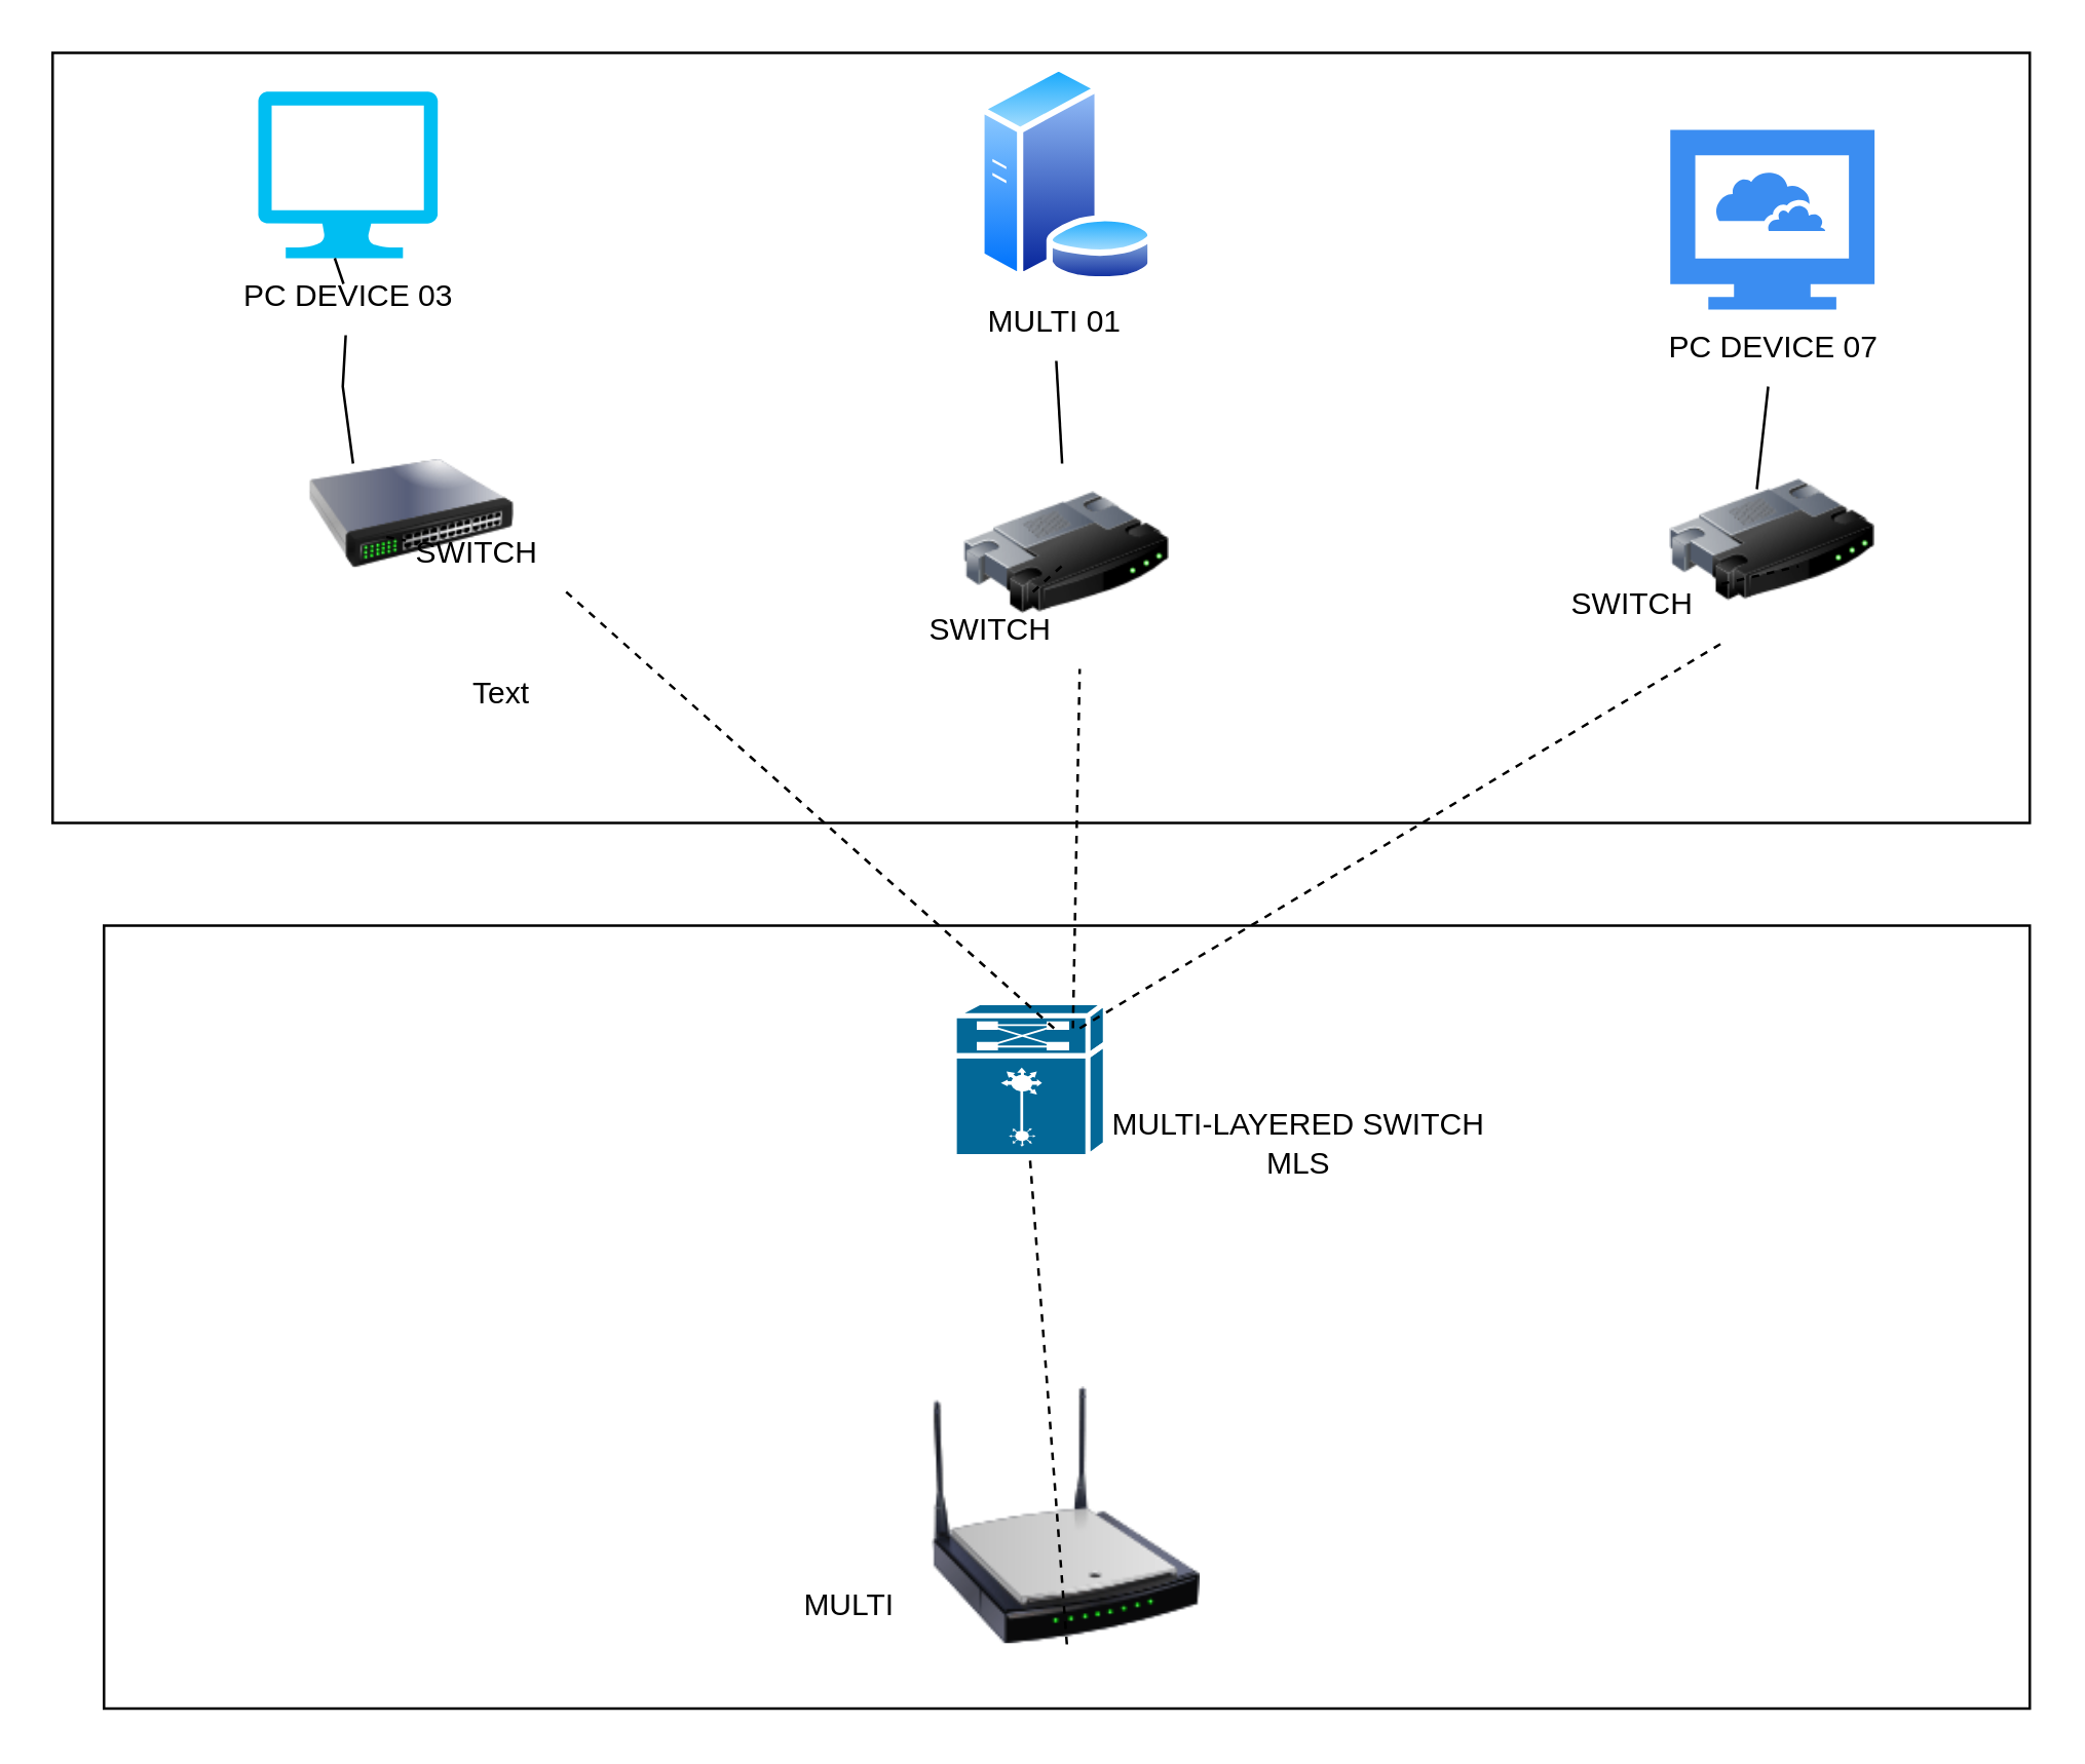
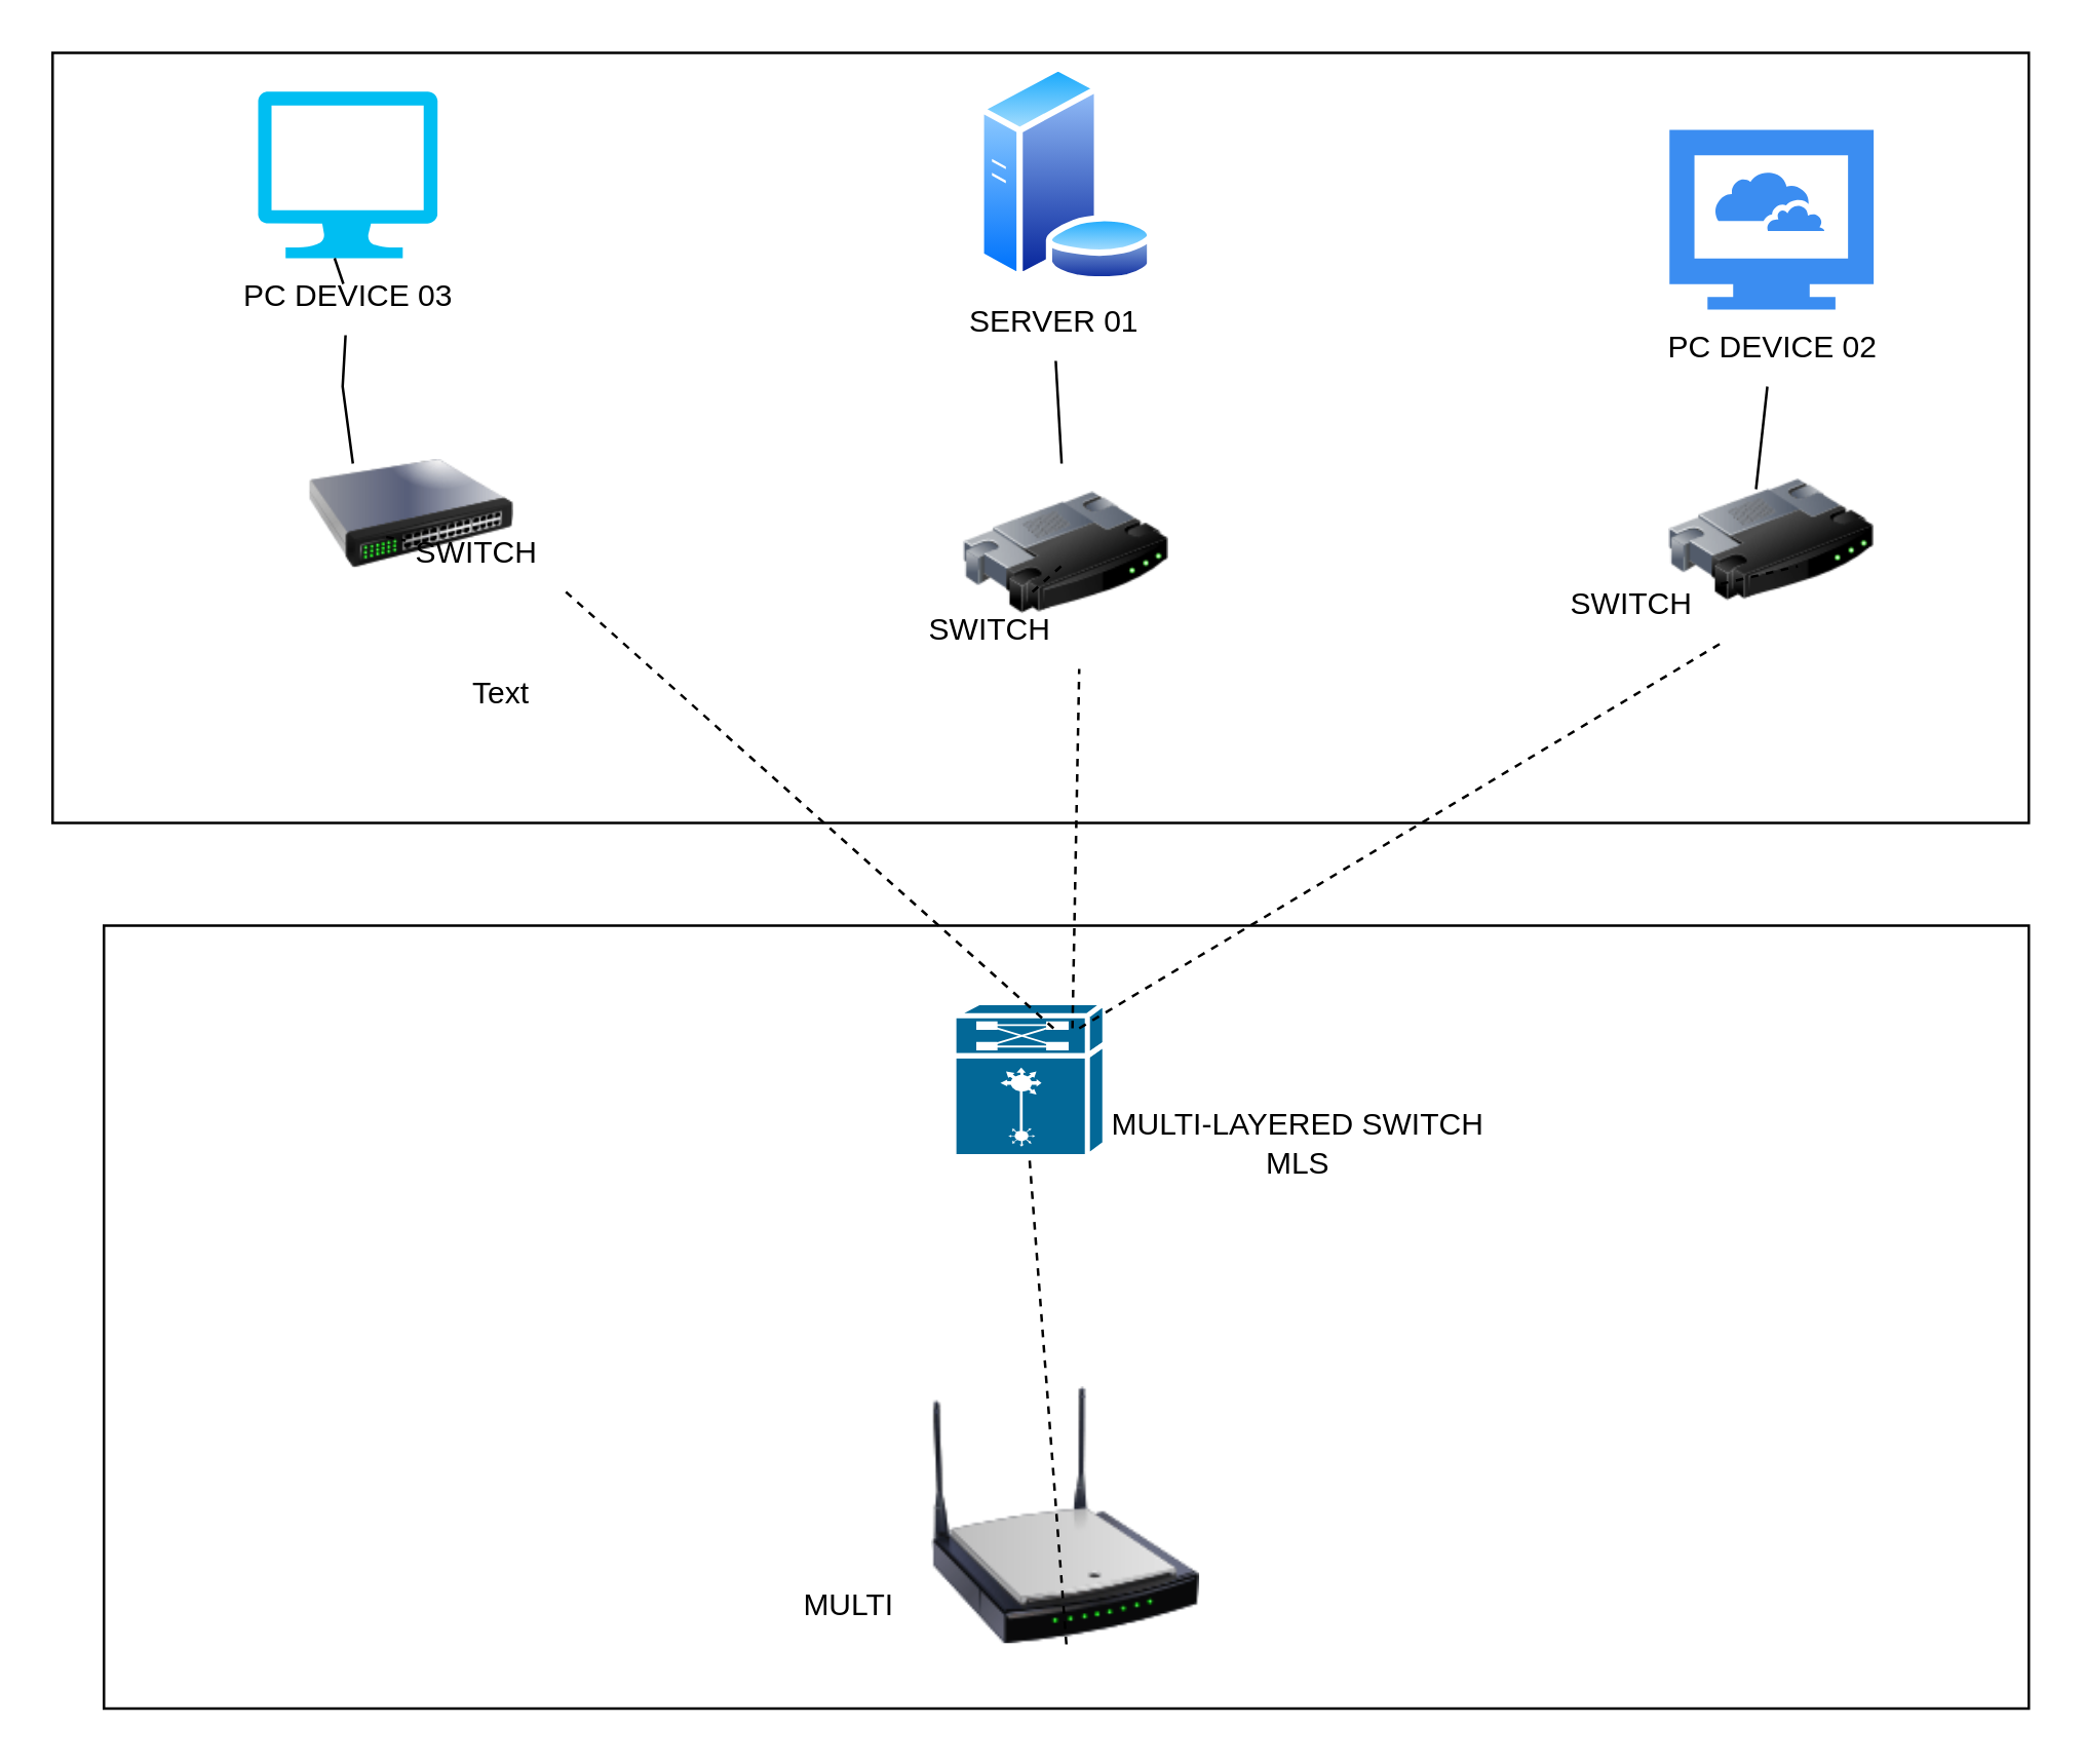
- <mxCell id="27" value="MULTI 01" style="text;html=1;align=center;verticalAlign=middle;resizable=0;points=[];autosize=1;strokeColor=none;fillColor=none;" vertex="1" parent="1"><mxGeometry x="365" y="110" width="90" height="30" as="geometry" /></mxCell>
+ <mxCell id="27" value="SERVER 01" style="text;html=1;align=center;verticalAlign=middle;resizable=0;points=[];autosize=1;strokeColor=none;fillColor=none;" vertex="1" parent="1"><mxGeometry x="365" y="110" width="90" height="30" as="geometry" /></mxCell>
- <mxCell id="29" value="PC DEVICE 07" style="text;html=1;align=center;verticalAlign=middle;resizable=0;points=[];autosize=1;strokeColor=none;fillColor=none;" vertex="1" parent="1"><mxGeometry x="639.78" y="120" width="100" height="30" as="geometry" /></mxCell>
+ <mxCell id="29" value="PC DEVICE 02" style="text;html=1;align=center;verticalAlign=middle;resizable=0;points=[];autosize=1;strokeColor=none;fillColor=none;" vertex="1" parent="1"><mxGeometry x="639.78" y="120" width="100" height="30" as="geometry" /></mxCell>
